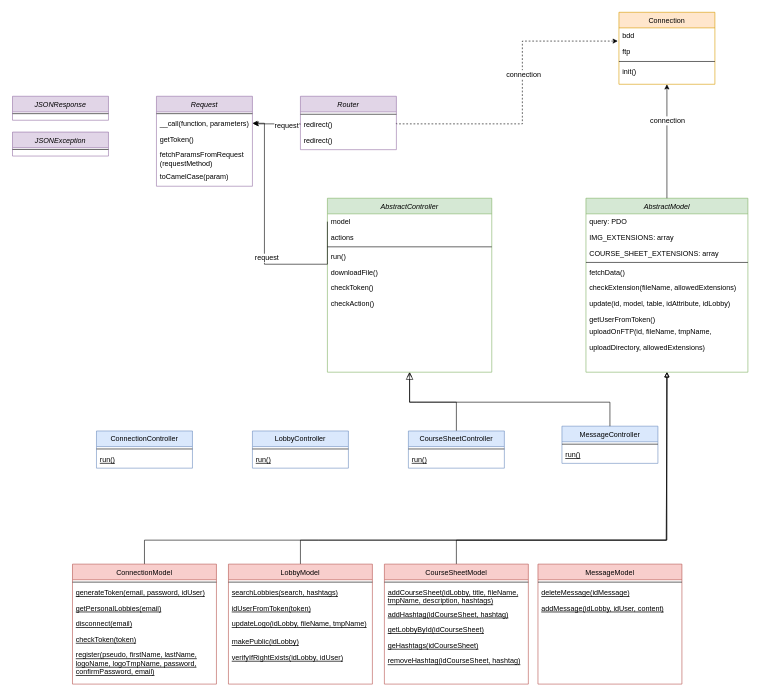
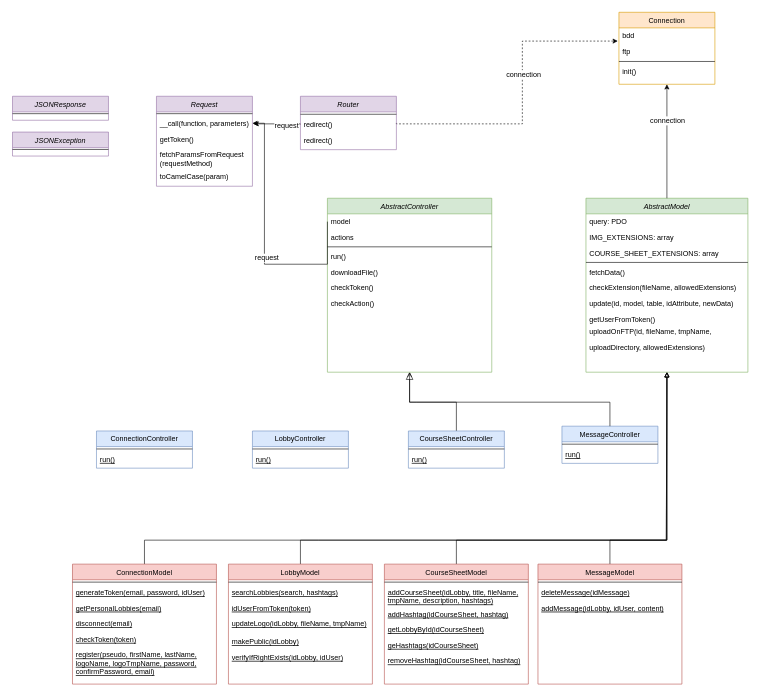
- <mxCell id="60" value="update(id, model, table, idAttribute, idLobby)" style="text;align=left;verticalAlign=top;spacingLeft=4;spacingRight=4;overflow=hidden;rotatable=0;points=[[0,0.5],[1,0.5]];portConstraint=eastwest;" vertex="1" parent="53"><mxGeometry y="162" width="270" height="26" as="geometry" /></mxCell>
+ <mxCell id="60" value="update(id, model, table, idAttribute, newData)" style="text;align=left;verticalAlign=top;spacingLeft=4;spacingRight=4;overflow=hidden;rotatable=0;points=[[0,0.5],[1,0.5]];portConstraint=eastwest;" vertex="1" parent="53"><mxGeometry y="162" width="270" height="26" as="geometry" /></mxCell>
+ <mxCell id="73" style="edgeStyle=orthogonalEdgeStyle;rounded=0;orthogonalLoop=1;jettySize=auto;html=1;exitX=0.5;exitY=0;exitDx=0;exitDy=0;entryX=0.5;entryY=1;entryDx=0;entryDy=0;endArrow=block;endFill=0;" edge="1" parent="1" source="74" target="53"><mxGeometry relative="1" as="geometry"><Array as="points"><mxPoint x="1016" y="900" /><mxPoint x="1111" y="900" /></Array></mxGeometry></mxCell>
